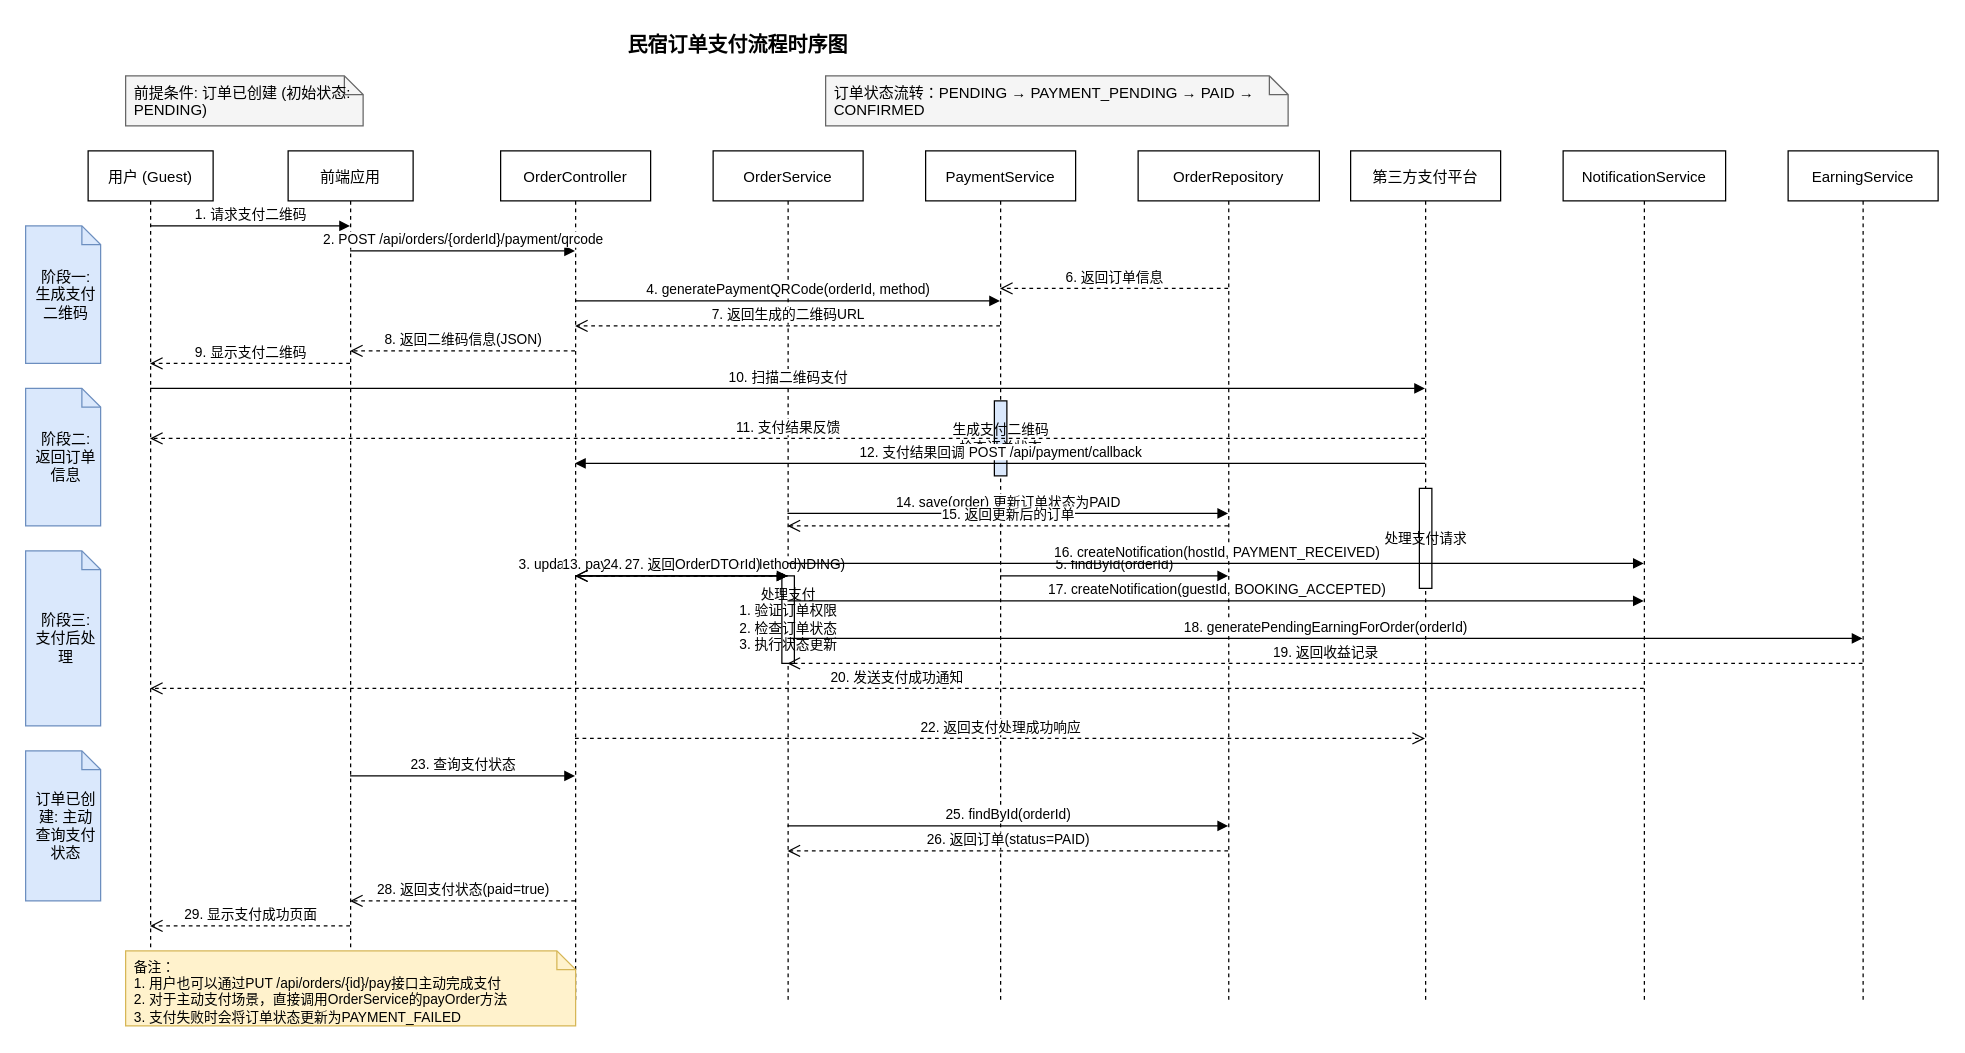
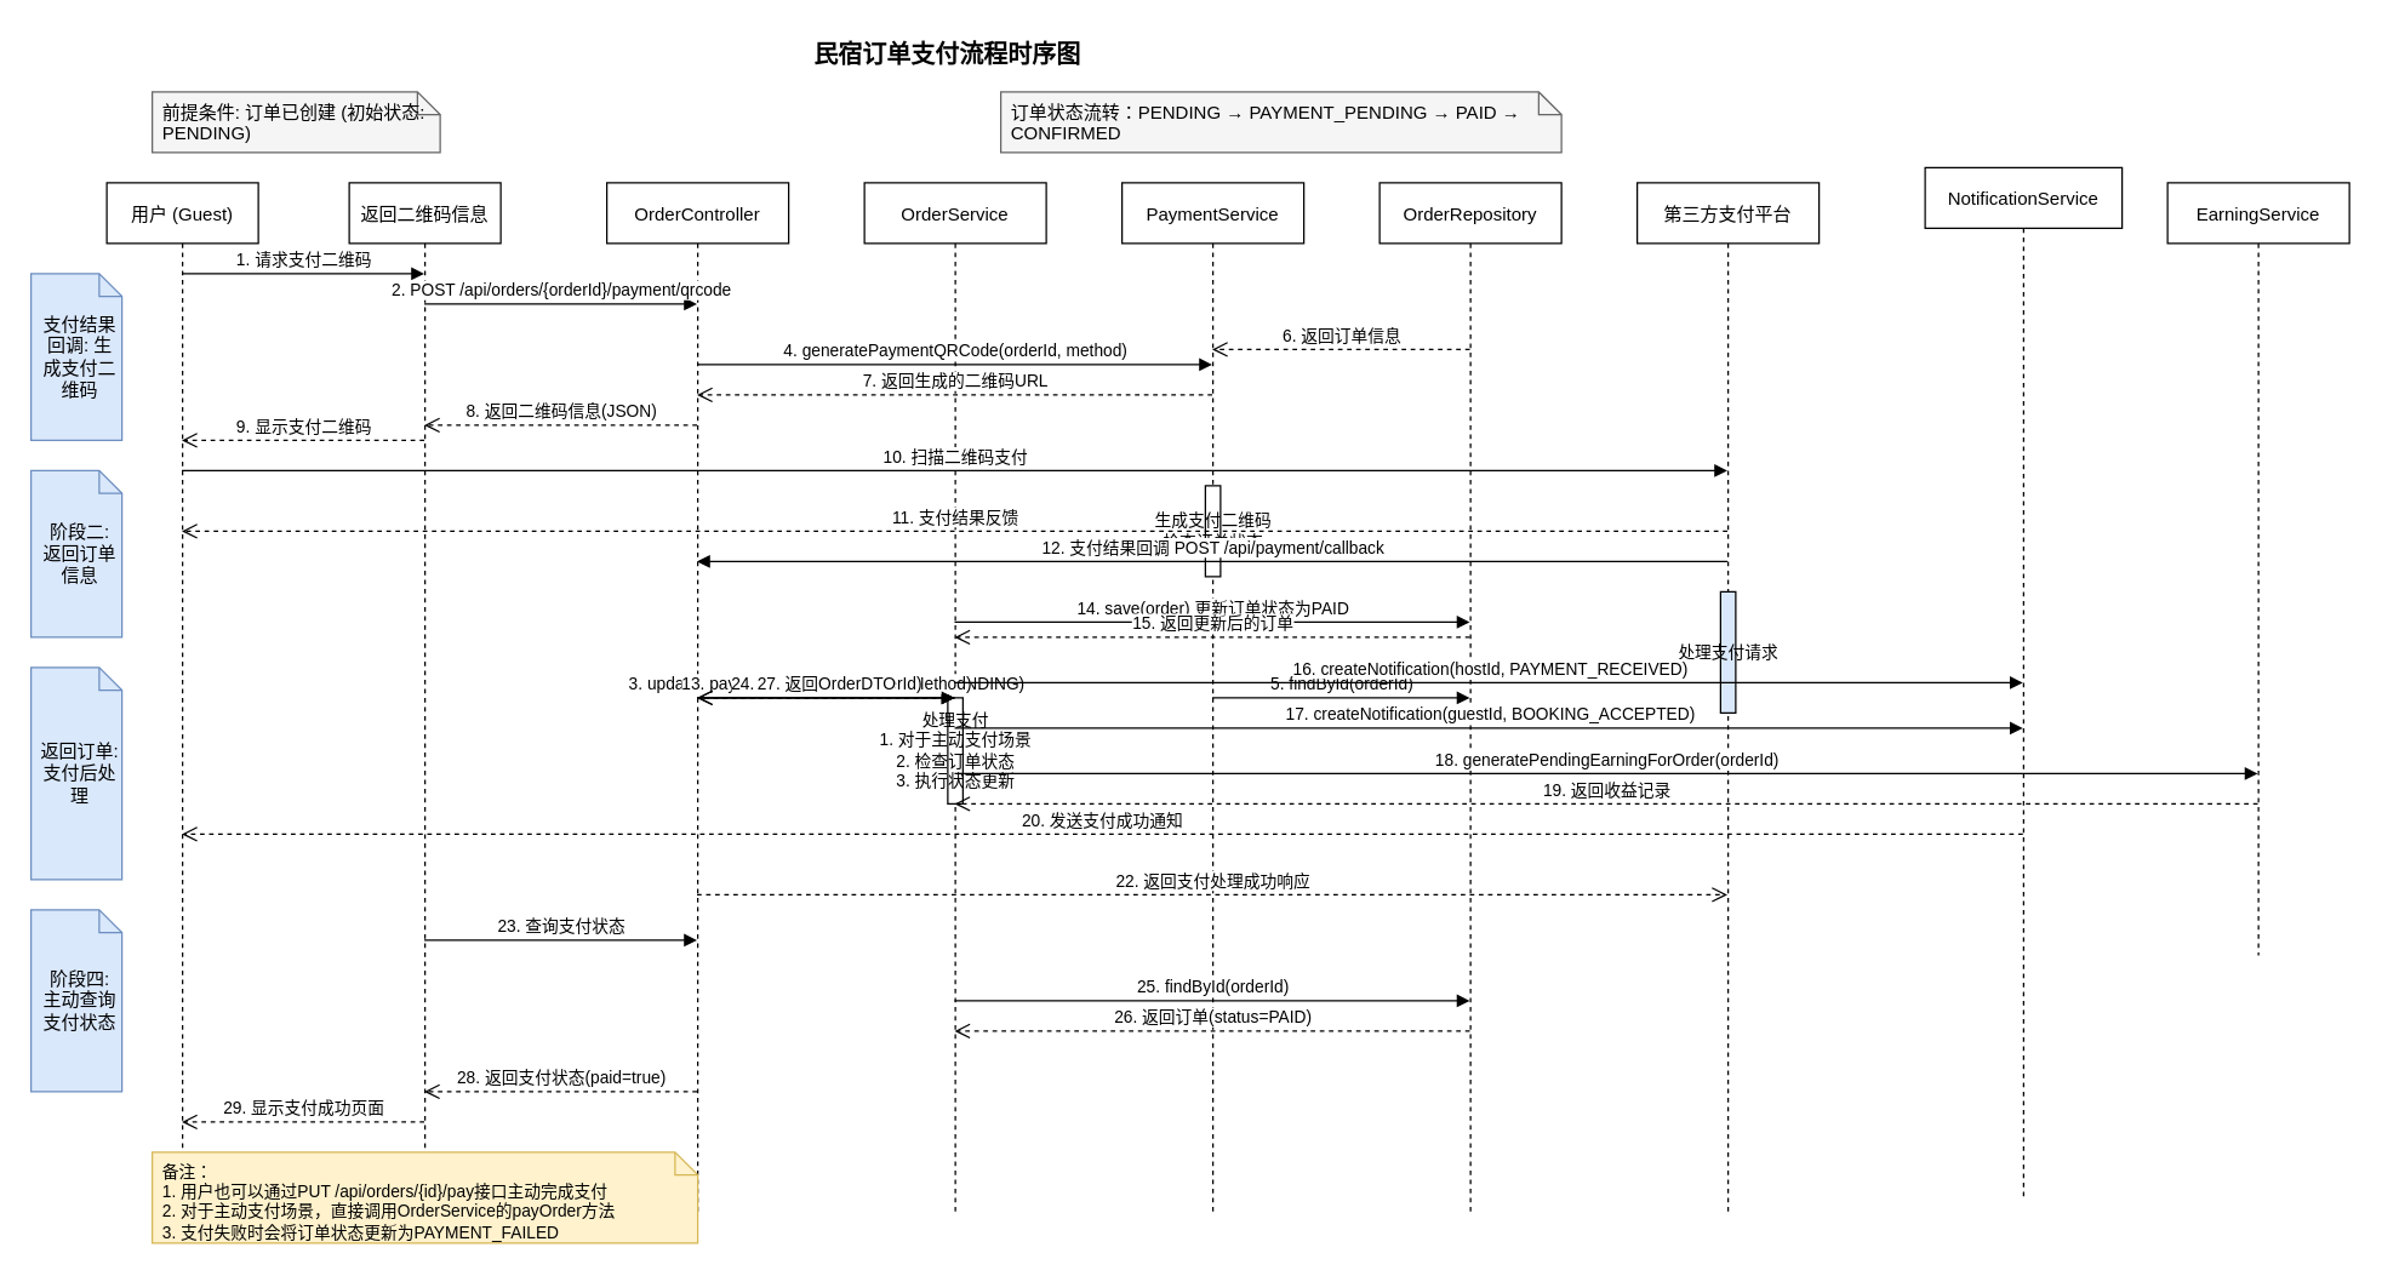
- <mxCell id="2" value="民宿订单支付流程时序图" style="text;html=1;strokeColor=none;fillColor=none;align=center;verticalAlign=middle;whiteSpace=wrap;rounded=0;fontSize=16;fontStyle=1" parent="1" vertex="1"><mxGeometry x="480" y="20" width="220" height="30" as="geometry" /></mxCell>
+ <mxCell id="2" value="民宿订单支付流程时序图" style="text;html=1;strokeColor=none;fillColor=none;align=center;verticalAlign=middle;whiteSpace=wrap;rounded=0;fontSize=16;fontStyle=1" parent="1" vertex="1"><mxGeometry x="515" y="20" width="220" height="30" as="geometry" /></mxCell>
- <mxCell id="6" value="前端应用" style="shape=umlLifeline;perimeter=lifelinePerimeter;container=1;collapsible=0;recursiveResize=0;rounded=0;shadow=0;strokeWidth=1;size=40;fontSize=12;" parent="1" vertex="1"><mxGeometry x="230" y="120" width="100" height="680" as="geometry" /></mxCell>
+ <mxCell id="6" value="返回二维码信息" style="shape=umlLifeline;perimeter=lifelinePerimeter;container=1;collapsible=0;recursiveResize=0;rounded=0;shadow=0;strokeWidth=1;size=40;fontSize=12;" parent="1" vertex="1"><mxGeometry x="230" y="120" width="100" height="680" as="geometry" /></mxCell>
- <mxCell id="17" value="阶段一: 生成支付二维码" style="shape=note;size=15;whiteSpace=wrap;html=1;verticalAlign=middle;align=center;spacingLeft=5;fillColor=#dae8fc;strokeColor=#6c8ebf;fontSize=12;" parent="1" vertex="1"><mxGeometry x="20" y="180" width="60" height="110" as="geometry" /></mxCell>
+ <mxCell id="17" value="支付结果回调: 生成支付二维码" style="shape=note;size=15;whiteSpace=wrap;html=1;verticalAlign=middle;align=center;spacingLeft=5;fillColor=#dae8fc;strokeColor=#6c8ebf;fontSize=12;" parent="1" vertex="1"><mxGeometry x="20" y="180" width="60" height="110" as="geometry" /></mxCell>
- <mxCell id="11" value="生成支付二维码&#10;检查订单状态" style="html=1;points=[];perimeter=orthogonalPerimeter;outlineConnect=0;targetShapes=umlLifeline;portConstraint=eastwest;newEdgeStyle={&quot;edgeStyle&quot;:&quot;elbowEdgeStyle&quot;,&quot;elbow&quot;:&quot;vertical&quot;,&quot;curved&quot;:0,&quot;rounded&quot;:0};fontSize=11;fillColor=#dae8fc;" parent="10" vertex="1"><mxGeometry x="55" y="200" width="10" height="60" as="geometry" /></mxCell>
+ <mxCell id="11" value="生成支付二维码&#10;检查订单状态" style="html=1;points=[];perimeter=orthogonalPerimeter;outlineConnect=0;targetShapes=umlLifeline;portConstraint=eastwest;newEdgeStyle={&quot;edgeStyle&quot;:&quot;elbowEdgeStyle&quot;,&quot;elbow&quot;:&quot;vertical&quot;,&quot;curved&quot;:0,&quot;rounded&quot;:0};fontSize=11;" parent="10" vertex="1"><mxGeometry x="55" y="200" width="10" height="60" as="geometry" /></mxCell>
- <mxCell id="14" value="处理支付请求" style="html=1;points=[];perimeter=orthogonalPerimeter;outlineConnect=0;targetShapes=umlLifeline;portConstraint=eastwest;newEdgeStyle={&quot;edgeStyle&quot;:&quot;elbowEdgeStyle&quot;,&quot;elbow&quot;:&quot;vertical&quot;,&quot;curved&quot;:0,&quot;rounded&quot;:0};fontSize=11;" parent="13" vertex="1"><mxGeometry x="55" y="270" width="10" height="80" as="geometry" /></mxCell>
+ <mxCell id="14" value="处理支付请求" style="html=1;points=[];perimeter=orthogonalPerimeter;outlineConnect=0;targetShapes=umlLifeline;portConstraint=eastwest;newEdgeStyle={&quot;edgeStyle&quot;:&quot;elbowEdgeStyle&quot;,&quot;elbow&quot;:&quot;vertical&quot;,&quot;curved&quot;:0,&quot;rounded&quot;:0};fontSize=11;fillColor=#dae8fc;" parent="13" vertex="1"><mxGeometry x="55" y="270" width="10" height="80" as="geometry" /></mxCell>
- <mxCell id="12" value="OrderRepository" style="shape=umlLifeline;perimeter=lifelinePerimeter;container=1;collapsible=0;recursiveResize=0;rounded=0;shadow=0;strokeWidth=1;size=40;fontSize=12;" parent="1" vertex="1"><mxGeometry x="910" y="120" width="145" height="680" as="geometry" /></mxCell>
+ <mxCell id="12" value="OrderRepository" style="shape=umlLifeline;perimeter=lifelinePerimeter;container=1;collapsible=0;recursiveResize=0;rounded=0;shadow=0;strokeWidth=1;size=40;fontSize=12;" parent="1" vertex="1"><mxGeometry x="910" y="120" width="120" height="680" as="geometry" /></mxCell>
- <mxCell id="15" value="NotificationService" style="shape=umlLifeline;perimeter=lifelinePerimeter;container=1;collapsible=0;recursiveResize=0;rounded=0;shadow=0;strokeWidth=1;size=40;fontSize=12;" parent="1" vertex="1"><mxGeometry x="1250" y="120" width="130" height="680" as="geometry" /></mxCell>
+ <mxCell id="15" value="NotificationService" style="shape=umlLifeline;perimeter=lifelinePerimeter;container=1;collapsible=0;recursiveResize=0;rounded=0;shadow=0;strokeWidth=1;size=40;fontSize=12;" parent="1" vertex="1"><mxGeometry x="1270" y="110" width="130" height="680" as="geometry" /></mxCell>
- <mxCell id="16" value="EarningService" style="shape=umlLifeline;perimeter=lifelinePerimeter;container=1;collapsible=0;recursiveResize=0;rounded=0;shadow=0;strokeWidth=1;size=40;fontSize=12;" parent="1" vertex="1"><mxGeometry x="1430" y="120" width="120" height="680" as="geometry" /></mxCell>
+ <mxCell id="16" value="EarningService" style="shape=umlLifeline;perimeter=lifelinePerimeter;container=1;collapsible=0;recursiveResize=0;rounded=0;shadow=0;strokeWidth=1;size=40;fontSize=12;" parent="1" vertex="1"><mxGeometry x="1430" y="120" width="120" height="510" as="geometry" /></mxCell>
- <mxCell id="9" value="处理支付&#10;1. 验证订单权限&#10;2. 检查订单状态&#10;3. 执行状态更新" style="html=1;points=[];perimeter=orthogonalPerimeter;outlineConnect=0;targetShapes=umlLifeline;portConstraint=eastwest;newEdgeStyle={&quot;edgeStyle&quot;:&quot;elbowEdgeStyle&quot;,&quot;elbow&quot;:&quot;vertical&quot;,&quot;curved&quot;:0,&quot;rounded&quot;:0};fontSize=11;" parent="8" vertex="1"><mxGeometry x="55" y="340" width="10" height="70" as="geometry" /></mxCell>
+ <mxCell id="9" value="处理支付&#10;1. 对于主动支付场景&#10;2. 检查订单状态&#10;3. 执行状态更新" style="html=1;points=[];perimeter=orthogonalPerimeter;outlineConnect=0;targetShapes=umlLifeline;portConstraint=eastwest;newEdgeStyle={&quot;edgeStyle&quot;:&quot;elbowEdgeStyle&quot;,&quot;elbow&quot;:&quot;vertical&quot;,&quot;curved&quot;:0,&quot;rounded&quot;:0};fontSize=11;" parent="8" vertex="1"><mxGeometry x="55" y="340" width="10" height="70" as="geometry" /></mxCell>
- <mxCell id="34" value="阶段三: 支付后处理" style="shape=note;size=15;whiteSpace=wrap;html=1;verticalAlign=middle;align=center;spacingLeft=5;fillColor=#dae8fc;strokeColor=#6c8ebf;fontSize=12;" parent="1" vertex="1"><mxGeometry x="20" y="440" width="60" height="140" as="geometry" /></mxCell>
+ <mxCell id="34" value="返回订单: 支付后处理" style="shape=note;size=15;whiteSpace=wrap;html=1;verticalAlign=middle;align=center;spacingLeft=5;fillColor=#dae8fc;strokeColor=#6c8ebf;fontSize=12;" parent="1" vertex="1"><mxGeometry x="20" y="440" width="60" height="140" as="geometry" /></mxCell>
- <mxCell id="42" value="订单已创建: 主动查询支付状态" style="shape=note;size=15;whiteSpace=wrap;html=1;verticalAlign=middle;align=center;spacingLeft=5;fillColor=#dae8fc;strokeColor=#6c8ebf;fontSize=12;" parent="1" vertex="1"><mxGeometry x="20" y="600" width="60" height="120" as="geometry" /></mxCell>
+ <mxCell id="42" value="阶段四: 主动查询支付状态" style="shape=note;size=15;whiteSpace=wrap;html=1;verticalAlign=middle;align=center;spacingLeft=5;fillColor=#dae8fc;strokeColor=#6c8ebf;fontSize=12;" parent="1" vertex="1"><mxGeometry x="20" y="600" width="60" height="120" as="geometry" /></mxCell>
